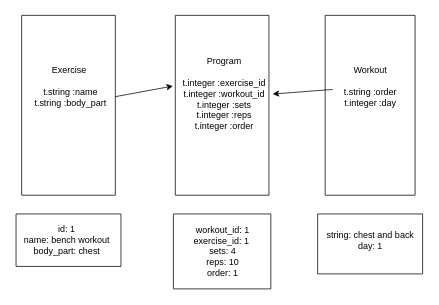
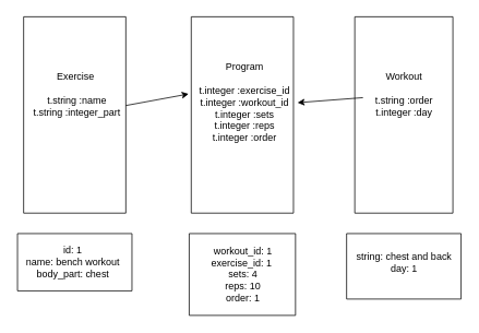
- <mxCell id="4" value="Exercise&amp;nbsp;&lt;br&gt;&lt;br&gt;t.string :name&lt;br&gt;t.string :body_part" style="text;html=1;align=center;verticalAlign=middle;resizable=0;points=[];autosize=1;strokeColor=none;fillColor=none;" vertex="1" parent="3"><mxGeometry x="5" y="60" width="120" height="70" as="geometry" /></mxCell>
+ <mxCell id="4" value="Exercise&amp;nbsp;&lt;br&gt;&lt;br&gt;t.string :name&lt;br&gt;t.string :integer_part" style="text;html=1;align=center;verticalAlign=middle;resizable=0;points=[];autosize=1;strokeColor=none;fillColor=none;" vertex="1" parent="3"><mxGeometry x="5" y="60" width="120" height="70" as="geometry" /></mxCell>
